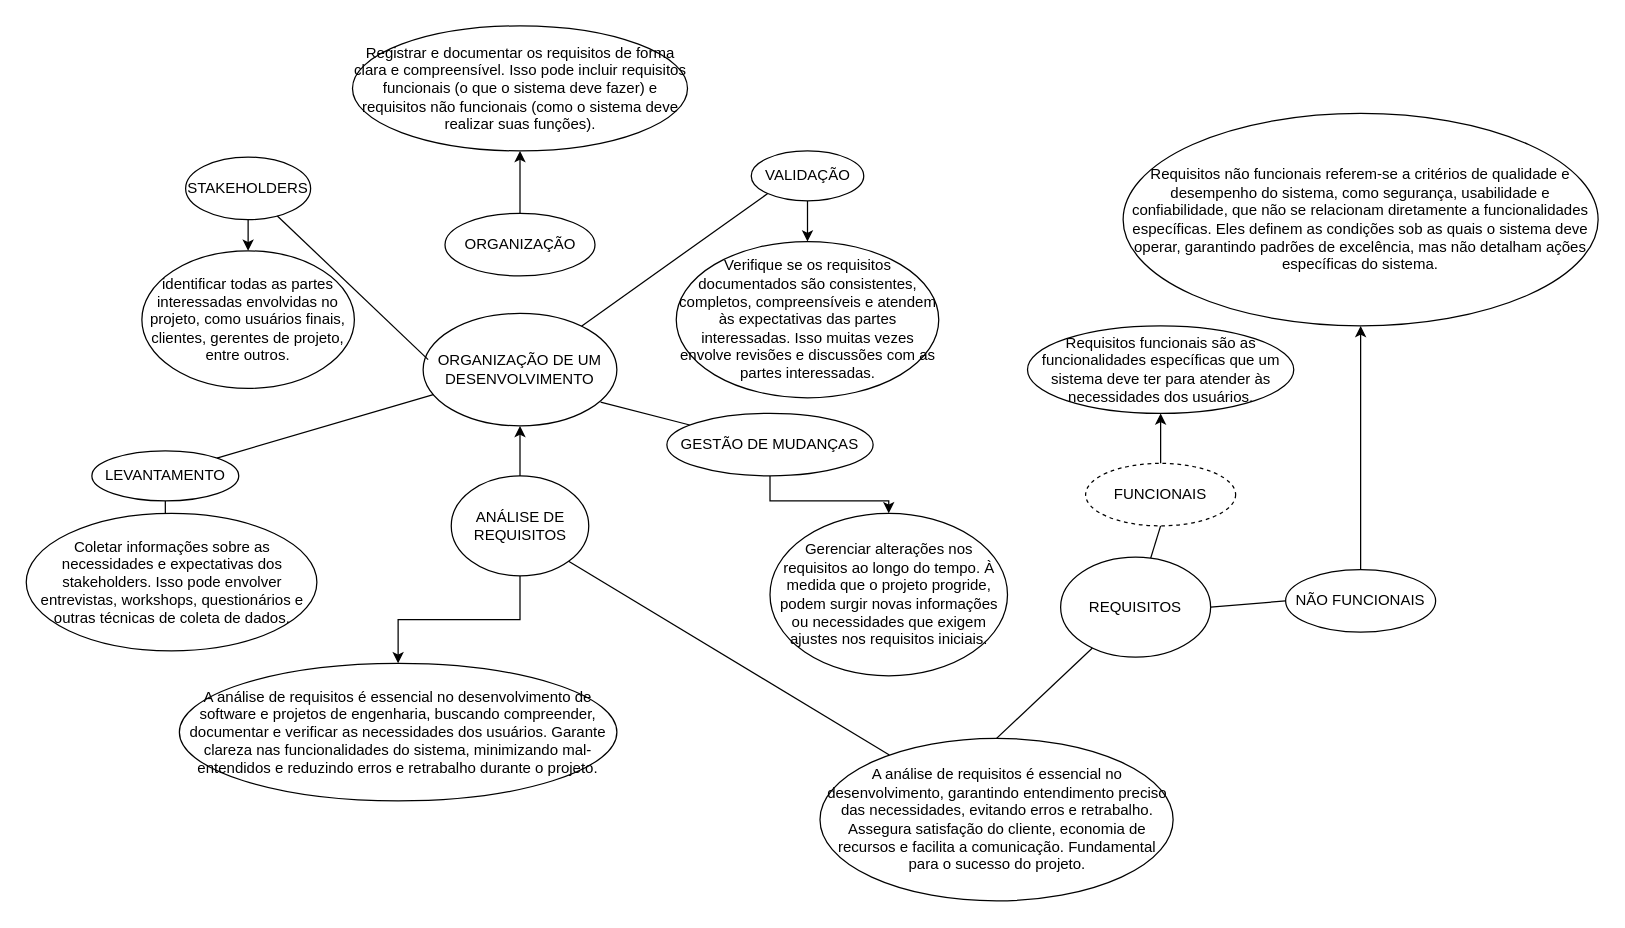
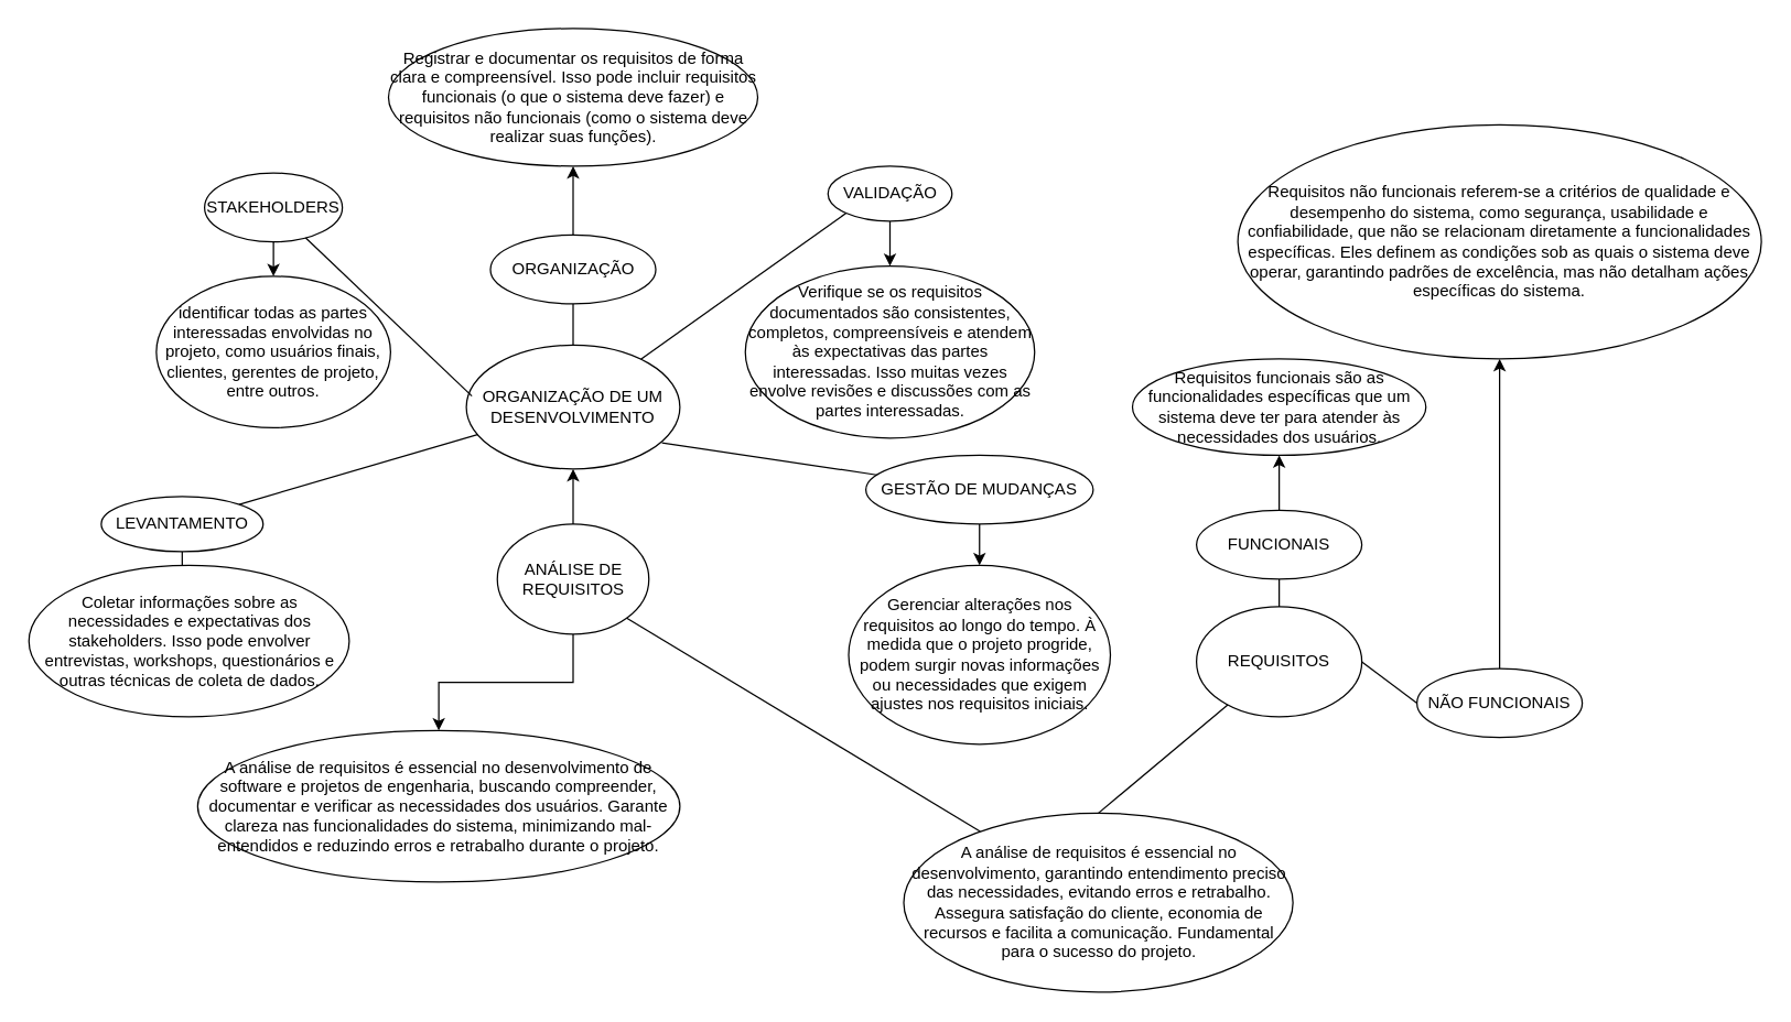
+ <mxCell id="16" value="" style="endArrow=none;html=1;rounded=0;entryX=0.5;entryY=1;entryDx=0;entryDy=0;exitX=0.5;exitY=0;exitDx=0;exitDy=0;" edge="1" parent="1" source="5" target="15"><mxGeometry width="50" height="50" relative="1" as="geometry"><mxPoint x="338" y="480" as="sourcePoint" /><mxPoint x="388" y="430" as="targetPoint" /></mxGeometry></mxCell>
- <mxCell id="23" value="GESTÃO DE MUDANÇAS" style="ellipse;whiteSpace=wrap;html=1;" vertex="1" parent="1"><mxGeometry x="533" y="330" width="165" height="50" as="geometry" /></mxCell>
+ <mxCell id="23" value="GESTÃO DE MUDANÇAS" style="ellipse;whiteSpace=wrap;html=1;" vertex="1" parent="1"><mxGeometry x="628" y="330" width="165" height="50" as="geometry" /></mxCell>
- <mxCell id="32" value="FUNCIONAIS" style="ellipse;whiteSpace=wrap;html=1;dashed=1;" vertex="1" parent="1"><mxGeometry x="868" y="370" width="120" height="50" as="geometry" /></mxCell>
+ <mxCell id="32" value="FUNCIONAIS" style="ellipse;whiteSpace=wrap;html=1;" vertex="1" parent="1"><mxGeometry x="868" y="370" width="120" height="50" as="geometry" /></mxCell>
- <mxCell id="36" value="NÃO FUNCIONAIS" style="ellipse;whiteSpace=wrap;html=1;" vertex="1" parent="1"><mxGeometry x="1028" y="455" width="120" height="50" as="geometry" /></mxCell>
+ <mxCell id="36" value="NÃO FUNCIONAIS" style="ellipse;whiteSpace=wrap;html=1;" vertex="1" parent="1"><mxGeometry x="1028" y="485" width="120" height="50" as="geometry" /></mxCell>
- <mxCell id="30" value="REQUISITOS" style="ellipse;whiteSpace=wrap;html=1;" vertex="1" parent="1"><mxGeometry x="848" y="445" width="120" height="80" as="geometry" /></mxCell>
+ <mxCell id="30" value="REQUISITOS" style="ellipse;whiteSpace=wrap;html=1;" vertex="1" parent="1"><mxGeometry x="868" y="440" width="120" height="80" as="geometry" /></mxCell>
